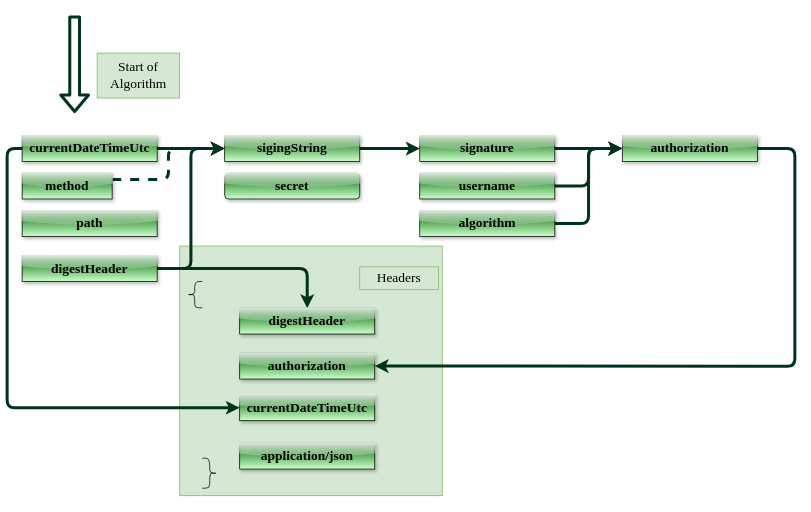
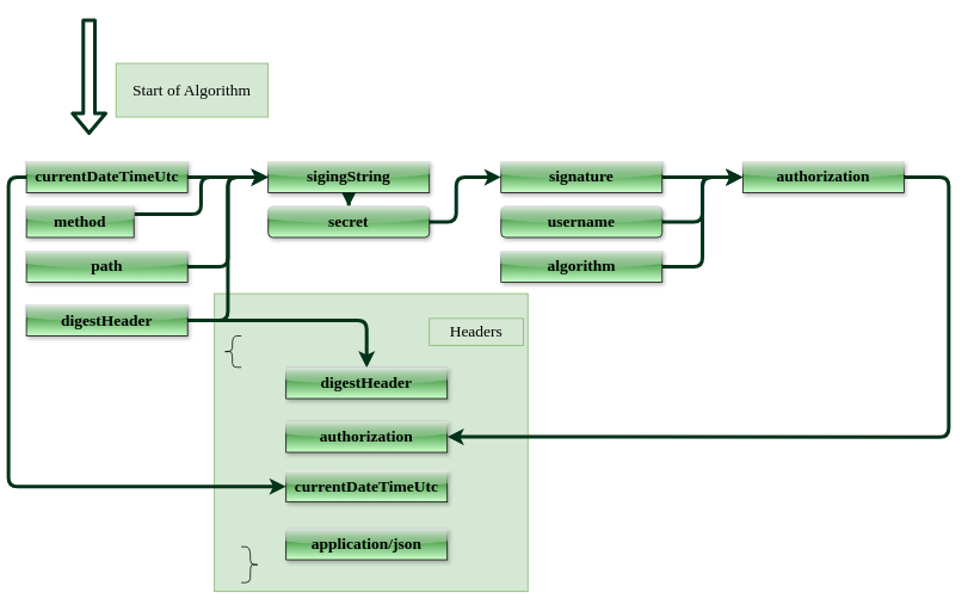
- <mxCell id="32" value="Start of Algorithm" style="text;html=1;strokeColor=#82b366;fillColor=#d5e8d4;align=center;verticalAlign=middle;whiteSpace=wrap;rounded=0;labelBackgroundColor=none;labelBorderColor=none;fontFamily=Times New Roman;fontSize=18;" parent="1" vertex="1"><mxGeometry x="120" y="70" width="110" height="60" as="geometry" /></mxCell>
+ <mxCell id="32" value="Start of Algorithm" style="text;html=1;strokeColor=#82b366;fillColor=#d5e8d4;align=center;verticalAlign=middle;whiteSpace=wrap;rounded=0;labelBackgroundColor=none;labelBorderColor=none;fontFamily=Times New Roman;fontSize=18;" parent="1" vertex="1"><mxGeometry x="120" y="70" width="170" height="60" as="geometry" /></mxCell>
- <mxCell id="13" style="edgeStyle=orthogonalEdgeStyle;rounded=1;orthogonalLoop=1;jettySize=auto;html=1;entryX=0;entryY=0.5;entryDx=0;entryDy=0;strokeColor=#00331A;strokeWidth=4;fontFamily=Times New Roman;fontSize=18;fontColor=default;" parent="1" source="14" target="22" edge="1"><mxGeometry relative="1" as="geometry" /></mxCell>
+ <mxCell id="13" style="edgeStyle=orthogonalEdgeStyle;rounded=1;orthogonalLoop=1;jettySize=auto;html=1;strokeColor=#00331A;strokeWidth=4;fontFamily=Times New Roman;fontSize=18;fontColor=default;" parent="1" source="14" target="16" edge="1"><mxGeometry relative="1" as="geometry" /></mxCell>
+ <mxCell id="15" style="edgeStyle=orthogonalEdgeStyle;rounded=1;orthogonalLoop=1;jettySize=auto;html=1;strokeColor=#00331A;strokeWidth=4;fontFamily=Times New Roman;fontSize=18;fontColor=default;entryX=0;entryY=0.5;entryDx=0;entryDy=0;" parent="1" source="16" target="22" edge="1"><mxGeometry relative="1" as="geometry"><mxPoint x="540" y="230" as="targetPoint" /><Array as="points"><mxPoint x="500" y="247" /><mxPoint x="500" y="197" /></Array></mxGeometry></mxCell>
- <mxCell id="6" style="edgeStyle=orthogonalEdgeStyle;rounded=1;orthogonalLoop=1;jettySize=auto;html=1;exitX=1;exitY=0.25;exitDx=0;exitDy=0;entryX=0;entryY=0.5;entryDx=0;entryDy=0;strokeColor=#00331A;strokeWidth=4;fontFamily=Times New Roman;fontSize=18;fontColor=default;dashed=1;" parent="1" source="7" target="14" edge="1"><mxGeometry relative="1" as="geometry" /></mxCell>
+ <mxCell id="6" style="edgeStyle=orthogonalEdgeStyle;rounded=1;orthogonalLoop=1;jettySize=auto;html=1;exitX=1;exitY=0.25;exitDx=0;exitDy=0;entryX=0;entryY=0.5;entryDx=0;entryDy=0;strokeColor=#00331A;strokeWidth=4;fontFamily=Times New Roman;fontSize=18;fontColor=default;" parent="1" source="7" target="14" edge="1"><mxGeometry relative="1" as="geometry" /></mxCell>
- <mxCell id="18" value="&lt;div style=&quot;font-size: 18px;&quot;&gt;&lt;div style=&quot;font-size: 18px;&quot;&gt;username&lt;/div&gt;&lt;/div&gt;" style="rounded=0;whiteSpace=wrap;html=1;shadow=1;glass=1;labelBackgroundColor=none;labelBorderColor=none;sketch=0;fillStyle=dots;strokeColor=#000000;strokeWidth=1;fontSize=18;fontColor=default;fillColor=#006600;gradientColor=#CCFFCC;fontStyle=1;fontFamily=Times New Roman;" parent="1" vertex="1"><mxGeometry x="550" y="230" width="180" height="34.5" as="geometry" /></mxCell>
+ <mxCell id="18" value="&lt;div style=&quot;font-size: 18px;&quot;&gt;&lt;div style=&quot;font-size: 18px;&quot;&gt;username&lt;/div&gt;&lt;/div&gt;" style="whiteSpace=wrap;html=1;shadow=1;glass=1;labelBackgroundColor=none;labelBorderColor=none;sketch=0;fillStyle=dots;strokeColor=#000000;strokeWidth=1;fontSize=18;fontColor=default;fillColor=#006600;gradientColor=#CCFFCC;fontStyle=1;fontFamily=Times New Roman;rounded=1;" parent="1" vertex="1"><mxGeometry x="550" y="230" width="180" height="34.5" as="geometry" /></mxCell>
+ <mxCell id="8" style="edgeStyle=orthogonalEdgeStyle;rounded=1;orthogonalLoop=1;jettySize=auto;html=1;entryX=0;entryY=0.5;entryDx=0;entryDy=0;strokeColor=#00331A;strokeWidth=4;fontFamily=Times New Roman;fontSize=18;fontColor=default;" parent="1" source="9" target="14" edge="1"><mxGeometry relative="1" as="geometry" /></mxCell>
